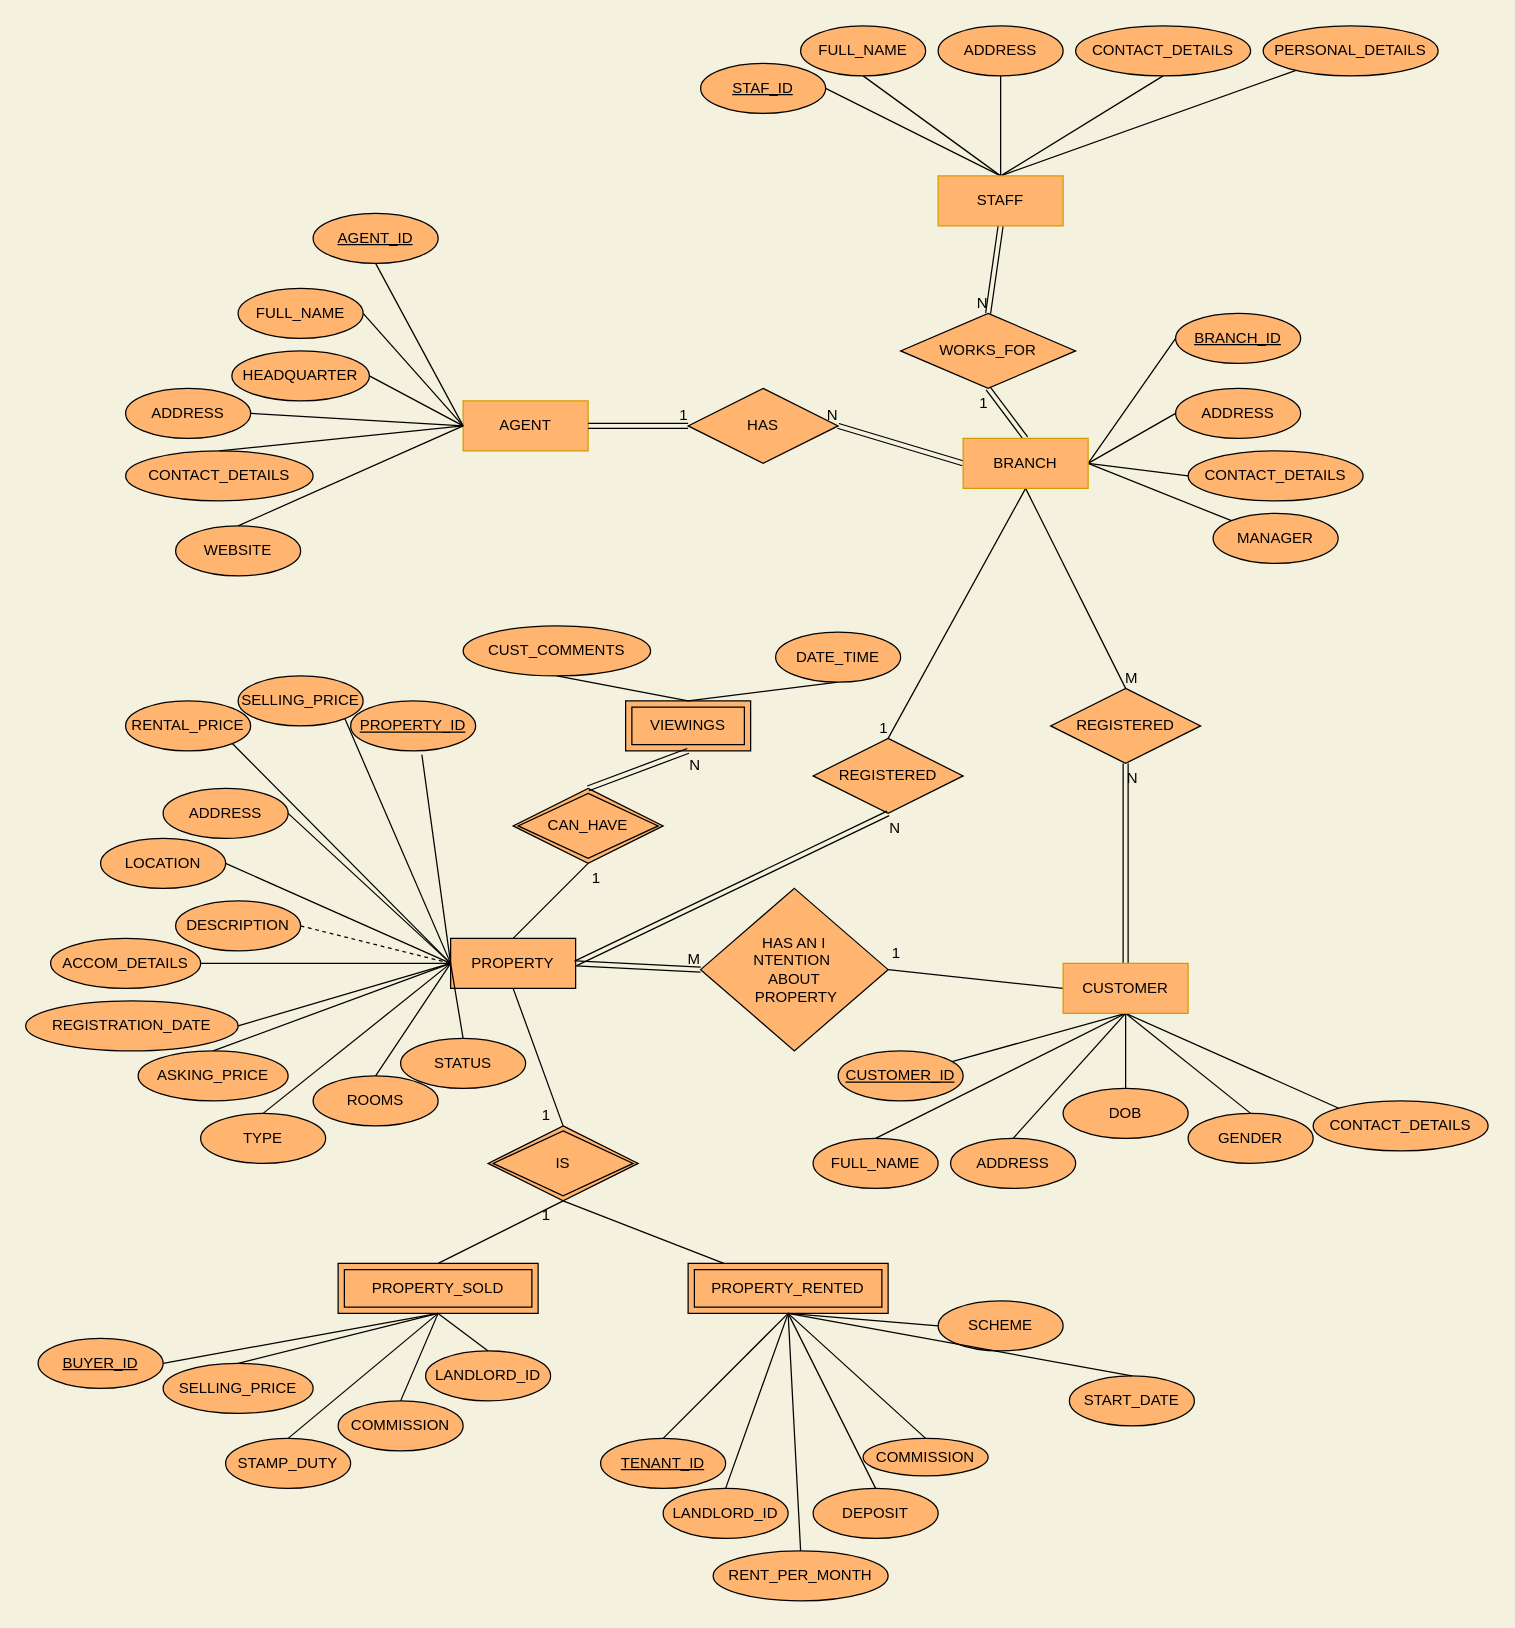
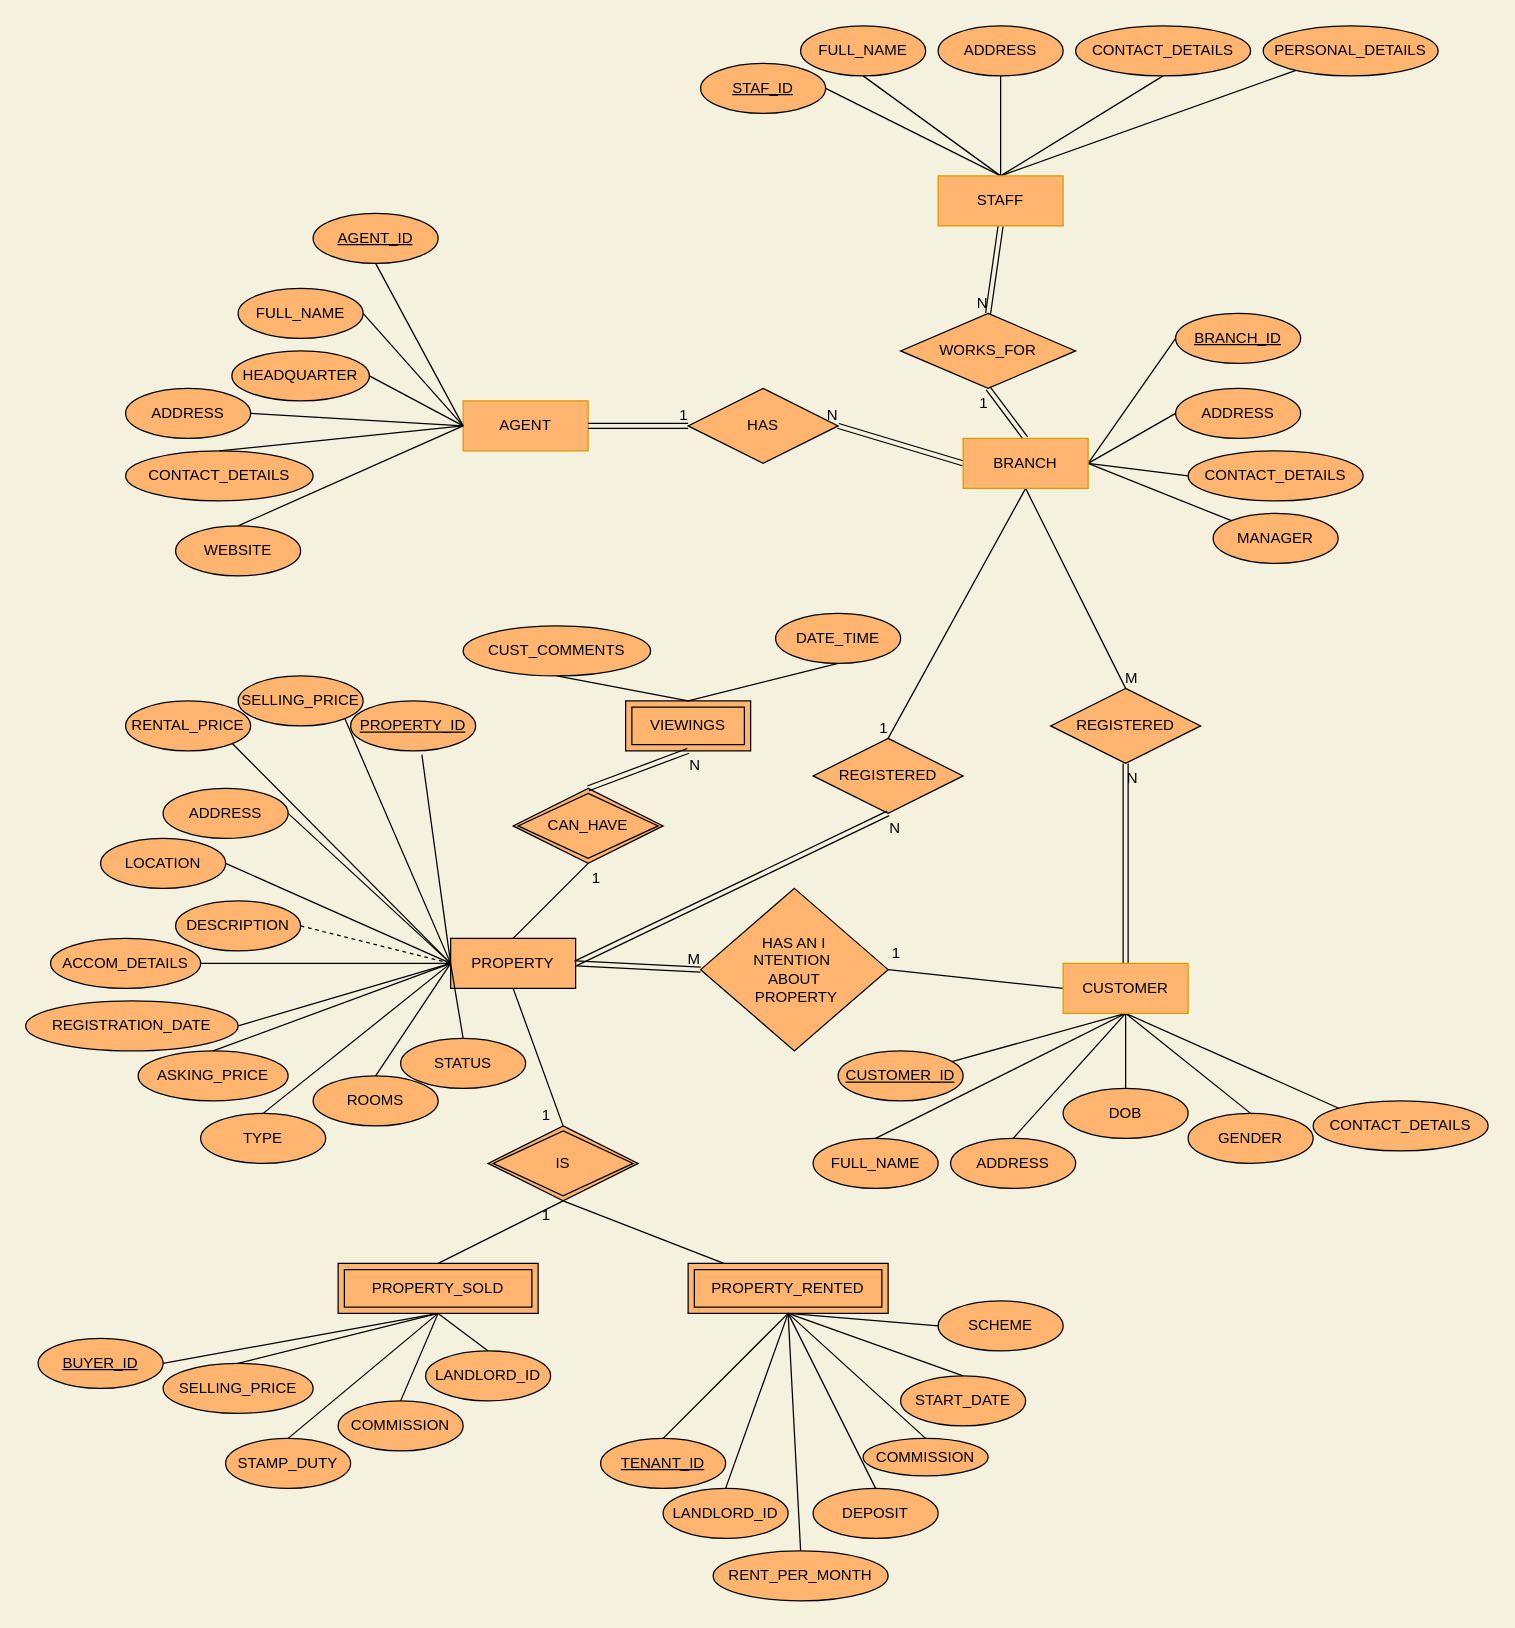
- <mxCell id="124" value="DATE_TIME" style="ellipse;whiteSpace=wrap;html=1;align=center;fillColor=#FFB570;" parent="1" vertex="1"><mxGeometry x="620" y="505" width="100" height="40" as="geometry" /></mxCell>
+ <mxCell id="124" value="DATE_TIME" style="ellipse;whiteSpace=wrap;html=1;align=center;fillColor=#FFB570;" parent="1" vertex="1"><mxGeometry x="620" y="490" width="100" height="40" as="geometry" /></mxCell>
- <mxCell id="109" value="START_DATE" style="ellipse;whiteSpace=wrap;html=1;align=center;fillColor=#FFB570;" parent="1" vertex="1"><mxGeometry x="855" y="1100" width="100" height="40" as="geometry" /></mxCell>
+ <mxCell id="109" value="START_DATE" style="ellipse;whiteSpace=wrap;html=1;align=center;fillColor=#FFB570;" parent="1" vertex="1"><mxGeometry x="720" y="1100" width="100" height="40" as="geometry" /></mxCell>
